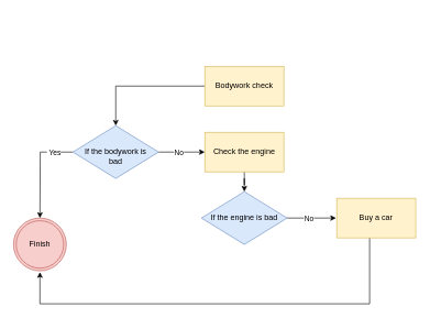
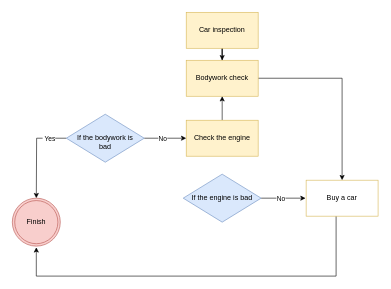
+ <mxCell id="3" value="Car inspection" style="rounded=0;whiteSpace=wrap;html=1;fillColor=#fff2cc;strokeColor=#d6b656;" vertex="1" parent="1"><mxGeometry x="310" y="20" width="120" height="60" as="geometry" /></mxCell>
+ <mxCell id="2" value="" style="edgeStyle=orthogonalEdgeStyle;rounded=0;orthogonalLoop=1;jettySize=auto;html=1;" edge="1" parent="1" source="3" target="5"><mxGeometry relative="1" as="geometry" /></mxCell>
- <mxCell id="4" value="" style="edgeStyle=orthogonalEdgeStyle;rounded=0;orthogonalLoop=1;jettySize=auto;html=1;entryX=0.5;entryY=0;entryDx=0;entryDy=0;" edge="1" parent="1" source="5" target="10"><mxGeometry relative="1" as="geometry"><mxPoint x="370" y="240" as="targetPoint" /></mxGeometry></mxCell>
+ <mxCell id="4" value="" style="edgeStyle=orthogonalEdgeStyle;rounded=0;orthogonalLoop=1;jettySize=auto;html=1;" edge="1" parent="1" source="5" target="18"><mxGeometry relative="1" as="geometry"><mxPoint x="370" y="240" as="targetPoint" /></mxGeometry></mxCell>
- <mxCell id="12" value="" style="edgeStyle=orthogonalEdgeStyle;rounded=0;orthogonalLoop=1;jettySize=auto;html=1;" edge="1" parent="1" source="13" target="16"><mxGeometry relative="1" as="geometry" /></mxCell>
+ <mxCell id="12" value="" style="edgeStyle=orthogonalEdgeStyle;rounded=0;orthogonalLoop=1;jettySize=auto;html=1;" edge="1" parent="1" source="13" target="5"><mxGeometry relative="1" as="geometry" /></mxCell>
- <mxCell id="18" value="Buy a car" style="rounded=0;whiteSpace=wrap;html=1;fillColor=#fff2cc;strokeColor=#d6b656;" vertex="1" parent="1"><mxGeometry x="510" y="300" width="120" height="60" as="geometry" /></mxCell>
+ <mxCell id="18" value="Buy a car" style="rounded=0;whiteSpace=wrap;html=1;fillColor=#ffffff;strokeColor=#d6b656;" vertex="1" parent="1"><mxGeometry x="510" y="300" width="120" height="60" as="geometry" /></mxCell>
